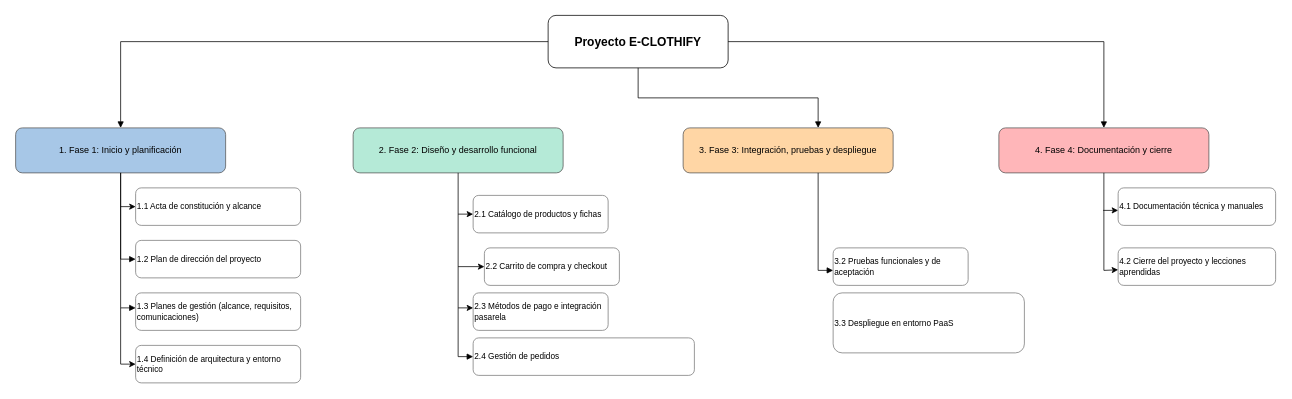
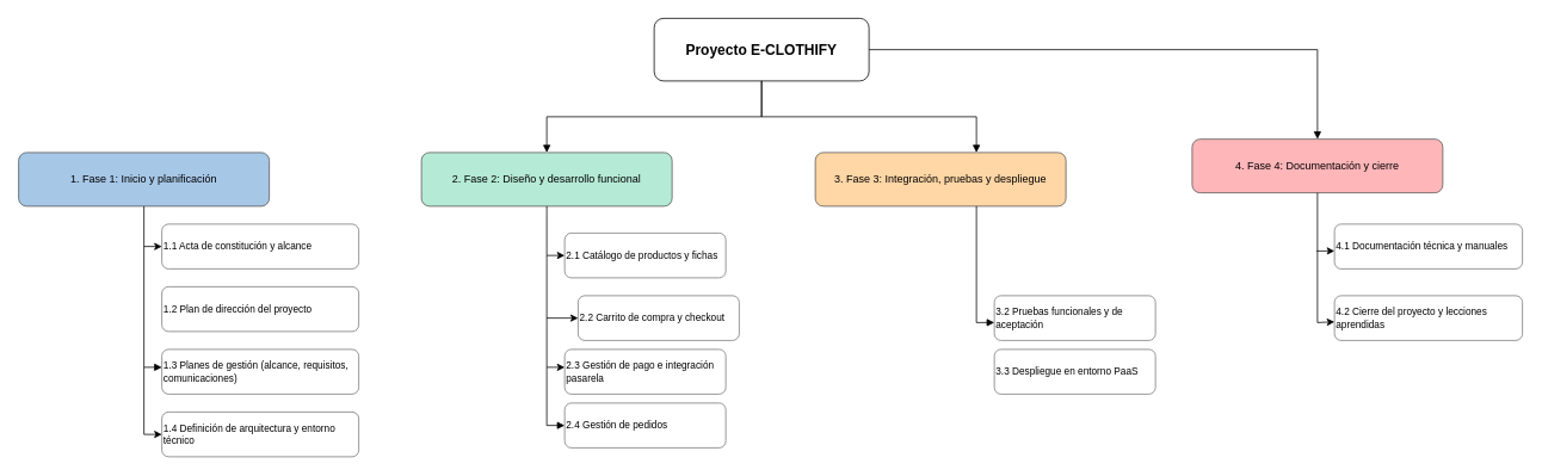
- <mxCell id="4" style="edgeStyle=orthogonalEdgeStyle;rounded=0;endArrow=block;html=1;" edge="1" parent="1" source="2" target="3"><mxGeometry relative="1" as="geometry" /></mxCell>
+ <mxCell id="4" style="edgeStyle=orthogonalEdgeStyle;rounded=0;endArrow=block;html=1;" edge="1" parent="1" source="2" target="11"><mxGeometry relative="1" as="geometry" /></mxCell>
- <mxCell id="22" value="4. Fase 4: Documentación y cierre" style="shape=rectangle;rounded=1;whiteSpace=wrap;html=1;fontSize=12;align=center;verticalAlign=middle;strokeColor=#555555;fillColor=#FFB6B9;" vertex="1" parent="1"><mxGeometry x="1331" y="170" width="280" height="60" as="geometry" /></mxCell>
+ <mxCell id="22" value="4. Fase 4: Documentación y cierre" style="shape=rectangle;rounded=1;whiteSpace=wrap;html=1;fontSize=12;align=center;verticalAlign=middle;strokeColor=#555555;fillColor=#FFB6B9;" vertex="1" parent="1"><mxGeometry x="1331" y="155" width="280" height="60" as="geometry" /></mxCell>
- <mxCell id="7" style="edgeStyle=orthogonalEdgeStyle;rounded=0;endArrow=block;html=1;entryX=0;entryY=0.5;entryDx=0;entryDy=0;" edge="1" parent="1" source="3" target="6"><mxGeometry relative="1" as="geometry" /></mxCell>
- <mxCell id="14" value="2.3 Métodos de pago e integración pasarela" style="shape=rectangle;rounded=1;whiteSpace=wrap;html=1;fontSize=11;align=left;verticalAlign=middle;strokeColor=#777777;fillColor=#FFFFFF;" vertex="1" parent="1"><mxGeometry x="630" y="390" width="180" height="50" as="geometry" /></mxCell>
+ <mxCell id="14" value="2.3 Gestión de pago e integración pasarela" style="shape=rectangle;rounded=1;whiteSpace=wrap;html=1;fontSize=11;align=left;verticalAlign=middle;strokeColor=#777777;fillColor=#FFFFFF;" vertex="1" parent="1"><mxGeometry x="630" y="390" width="180" height="50" as="geometry" /></mxCell>
- <mxCell id="21" value="3.3 Despliegue en entorno PaaS" style="shape=rectangle;rounded=1;whiteSpace=wrap;html=1;fontSize=11;align=left;verticalAlign=middle;strokeColor=#777777;fillColor=#FFFFFF;" vertex="1" parent="1"><mxGeometry x="1110" y="390" width="255" height="80" as="geometry" /></mxCell>
+ <mxCell id="21" value="3.3 Despliegue en entorno PaaS" style="shape=rectangle;rounded=1;whiteSpace=wrap;html=1;fontSize=11;align=left;verticalAlign=middle;strokeColor=#777777;fillColor=#FFFFFF;" vertex="1" parent="1"><mxGeometry x="1110" y="390" width="180" height="50" as="geometry" /></mxCell>
- <mxCell id="15" value="2.4 Gestión de pedidos" style="shape=rectangle;rounded=1;whiteSpace=wrap;html=1;fontSize=11;align=left;verticalAlign=middle;strokeColor=#777777;fillColor=#FFFFFF;" vertex="1" parent="1"><mxGeometry x="630" y="450" width="295" height="50" as="geometry" /></mxCell>
+ <mxCell id="15" value="2.4 Gestión de pedidos" style="shape=rectangle;rounded=1;whiteSpace=wrap;html=1;fontSize=11;align=left;verticalAlign=middle;strokeColor=#777777;fillColor=#FFFFFF;" vertex="1" parent="1"><mxGeometry x="630" y="450" width="180" height="50" as="geometry" /></mxCell>
